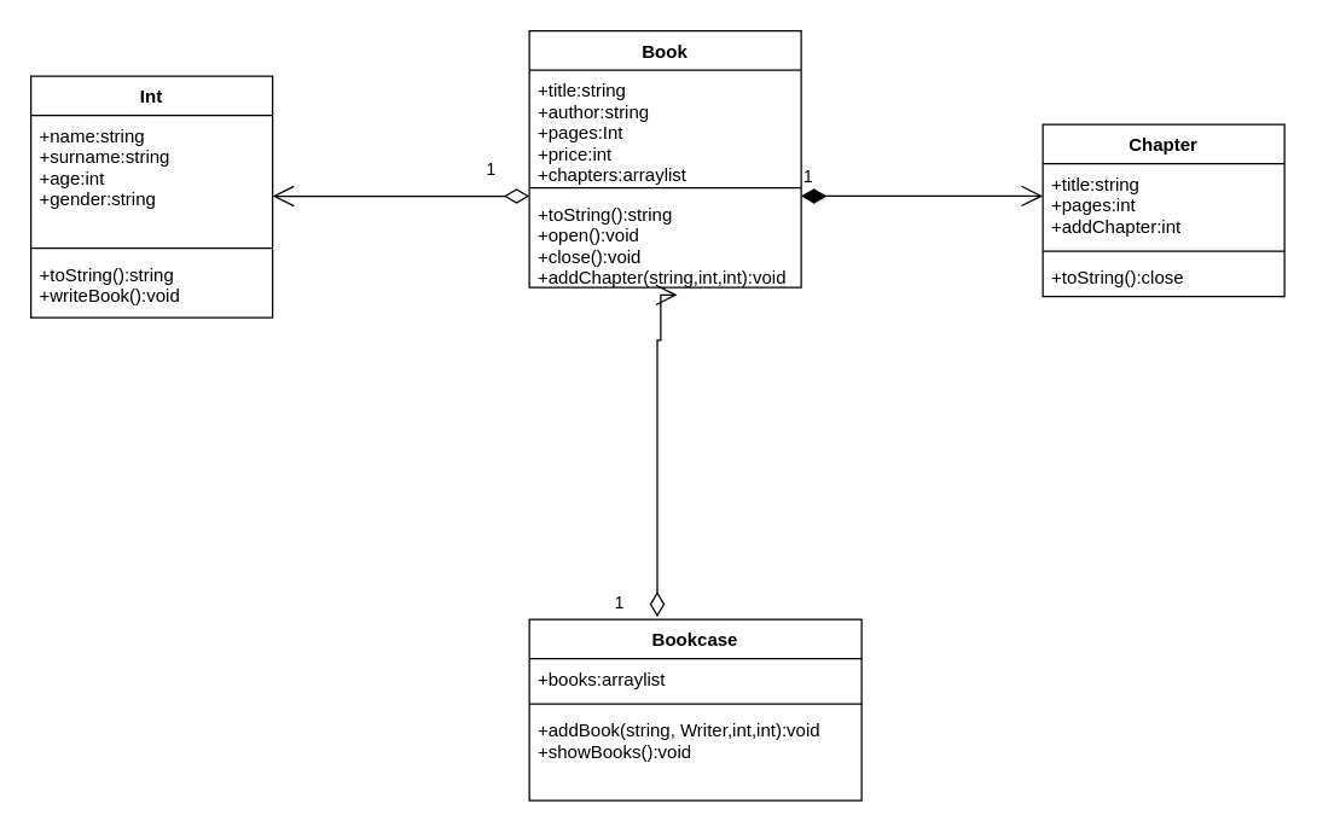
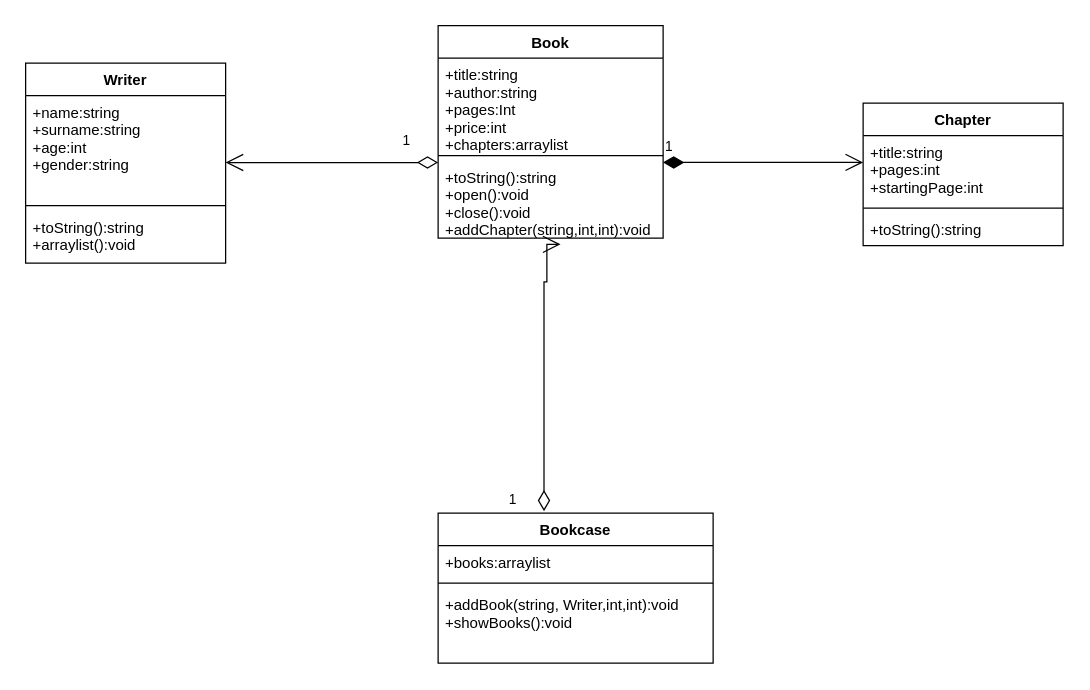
- <mxCell id="2" value="Int" style="swimlane;fontStyle=1;align=center;verticalAlign=top;childLayout=stackLayout;horizontal=1;startSize=26;horizontalStack=0;resizeParent=1;resizeParentMax=0;resizeLast=0;collapsible=1;marginBottom=0;" parent="1" vertex="1"><mxGeometry x="20" y="50" width="160" height="160" as="geometry" /></mxCell>
+ <mxCell id="2" value="Writer" style="swimlane;fontStyle=1;align=center;verticalAlign=top;childLayout=stackLayout;horizontal=1;startSize=26;horizontalStack=0;resizeParent=1;resizeParentMax=0;resizeLast=0;collapsible=1;marginBottom=0;" parent="1" vertex="1"><mxGeometry x="20" y="50" width="160" height="160" as="geometry" /></mxCell>
- <mxCell id="17" value="+title:string&#10;+pages:int&#10;+addChapter:int" style="text;strokeColor=none;fillColor=none;align=left;verticalAlign=top;spacingLeft=4;spacingRight=4;overflow=hidden;rotatable=0;points=[[0,0.5],[1,0.5]];portConstraint=eastwest;" vertex="1" parent="16"><mxGeometry y="26" width="160" height="54" as="geometry" /></mxCell>
+ <mxCell id="17" value="+title:string&#10;+pages:int&#10;+startingPage:int" style="text;strokeColor=none;fillColor=none;align=left;verticalAlign=top;spacingLeft=4;spacingRight=4;overflow=hidden;rotatable=0;points=[[0,0.5],[1,0.5]];portConstraint=eastwest;" vertex="1" parent="16"><mxGeometry y="26" width="160" height="54" as="geometry" /></mxCell>
- <mxCell id="5" value="+toString():string&#10;+writeBook():void" style="text;strokeColor=none;fillColor=none;align=left;verticalAlign=top;spacingLeft=4;spacingRight=4;overflow=hidden;rotatable=0;points=[[0,0.5],[1,0.5]];portConstraint=eastwest;" parent="2" vertex="1"><mxGeometry y="118" width="160" height="42" as="geometry" /></mxCell>
+ <mxCell id="5" value="+toString():string&#10;+arraylist():void" style="text;strokeColor=none;fillColor=none;align=left;verticalAlign=top;spacingLeft=4;spacingRight=4;overflow=hidden;rotatable=0;points=[[0,0.5],[1,0.5]];portConstraint=eastwest;" parent="2" vertex="1"><mxGeometry y="118" width="160" height="42" as="geometry" /></mxCell>
- <mxCell id="19" value="+toString():close" style="text;strokeColor=none;fillColor=none;align=left;verticalAlign=top;spacingLeft=4;spacingRight=4;overflow=hidden;rotatable=0;points=[[0,0.5],[1,0.5]];portConstraint=eastwest;" vertex="1" parent="16"><mxGeometry y="88" width="160" height="26" as="geometry" /></mxCell>
+ <mxCell id="19" value="+toString():string" style="text;strokeColor=none;fillColor=none;align=left;verticalAlign=top;spacingLeft=4;spacingRight=4;overflow=hidden;rotatable=0;points=[[0,0.5],[1,0.5]];portConstraint=eastwest;" vertex="1" parent="16"><mxGeometry y="88" width="160" height="26" as="geometry" /></mxCell>
